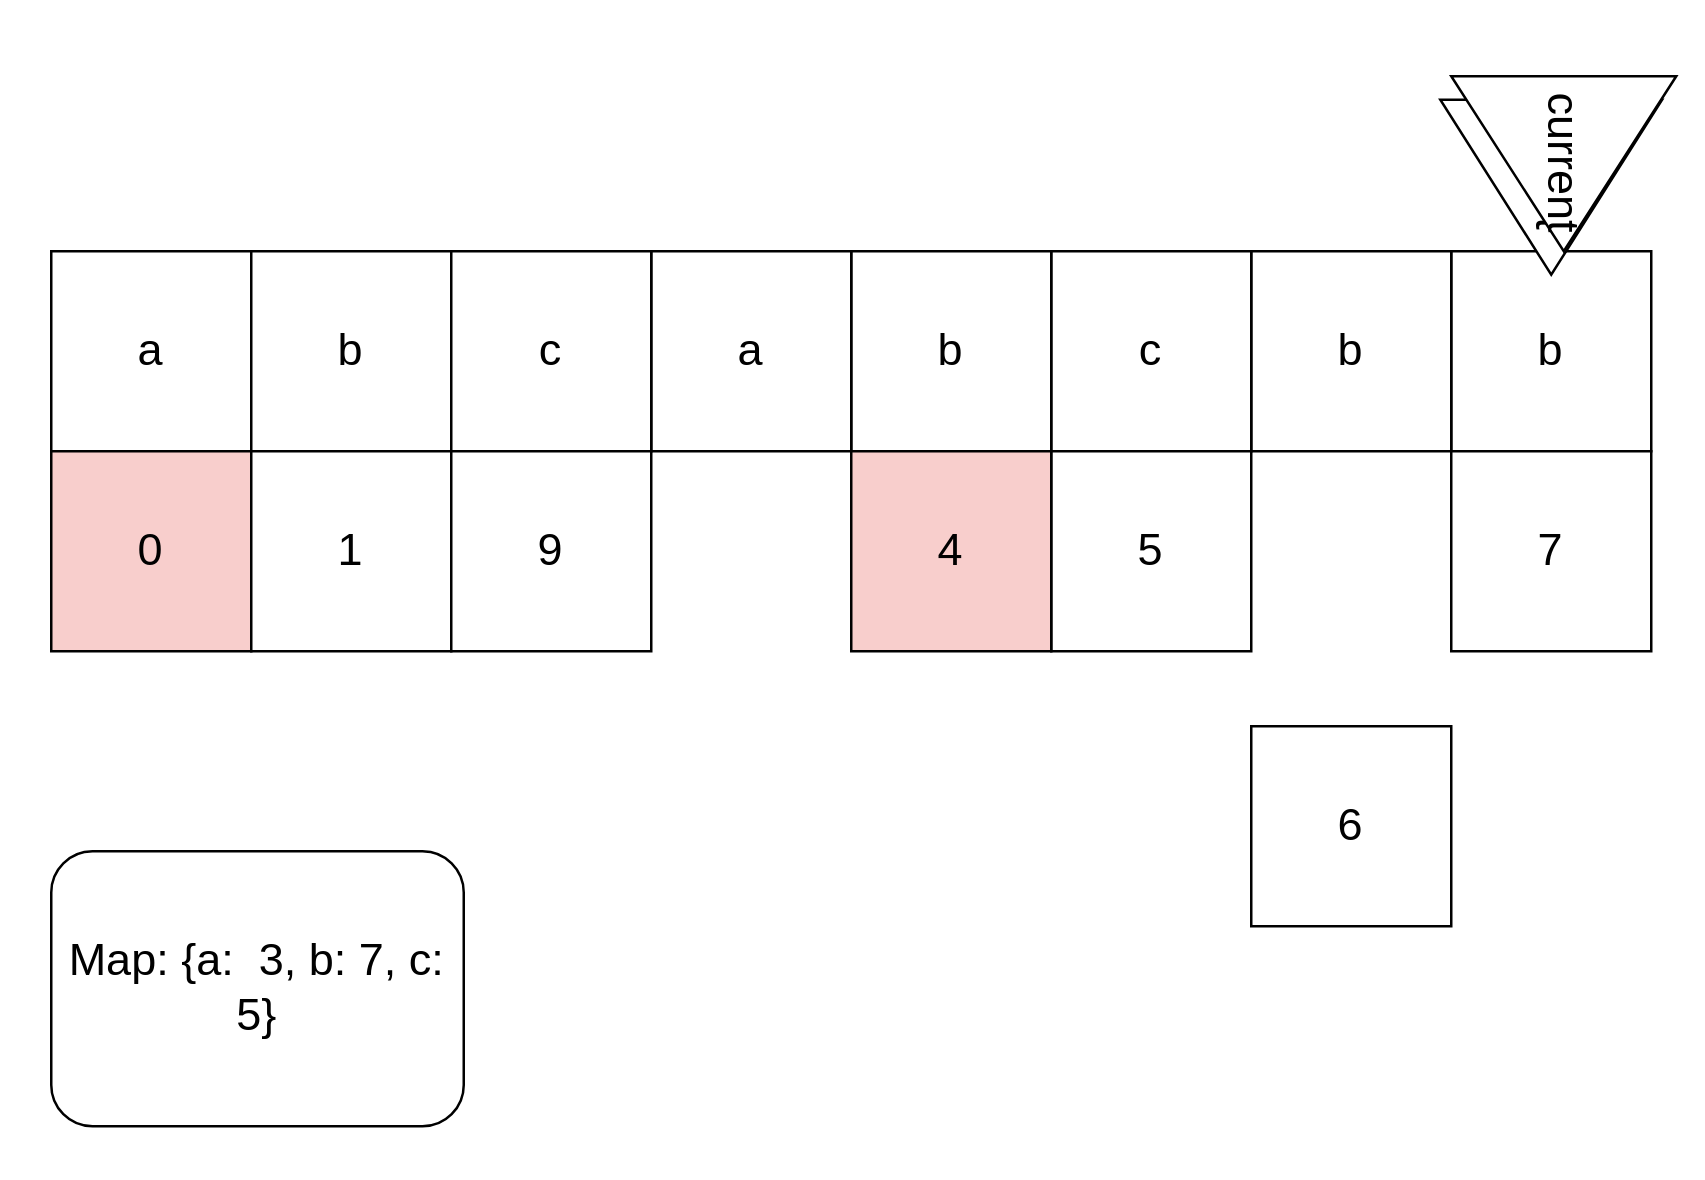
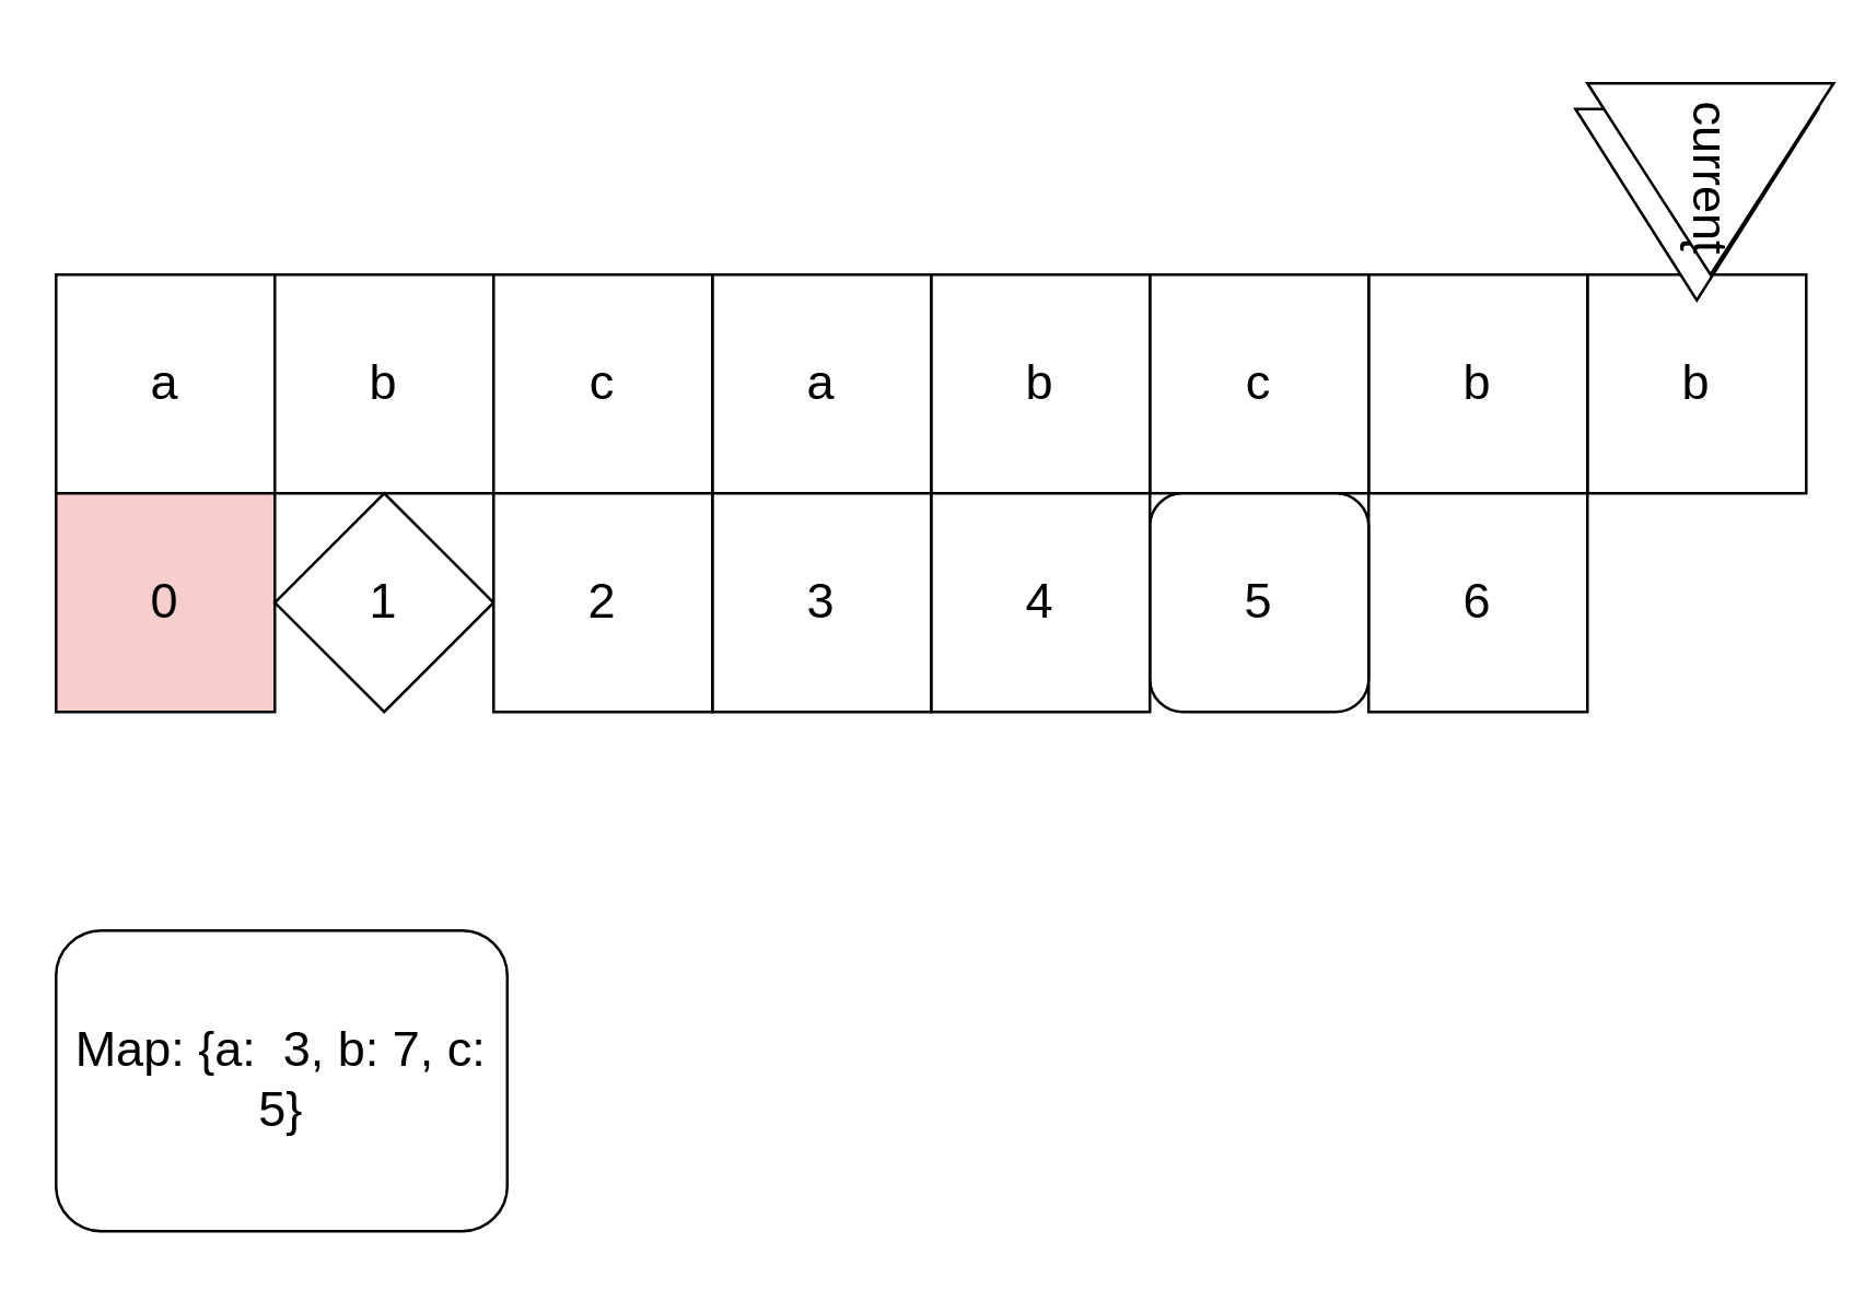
- <mxCell id="12" value="&lt;font style=&quot;font-size: 18px&quot;&gt;1&lt;/font&gt;" style="whiteSpace=wrap;html=1;aspect=fixed;" vertex="1" parent="1"><mxGeometry x="100" y="180" width="80" height="80" as="geometry" /></mxCell>
+ <mxCell id="12" value="&lt;font style=&quot;font-size: 18px&quot;&gt;1&lt;/font&gt;" style="rhombus;whiteSpace=wrap;html=1;aspect=fixed;" vertex="1" parent="1"><mxGeometry x="100" y="180" width="80" height="80" as="geometry" /></mxCell>
- <mxCell id="18" value="&lt;font style=&quot;font-size: 18px&quot;&gt;9&lt;/font&gt;" style="whiteSpace=wrap;html=1;aspect=fixed;" vertex="1" parent="1"><mxGeometry x="180" y="180" width="80" height="80" as="geometry" /></mxCell>
+ <mxCell id="18" value="&lt;font style=&quot;font-size: 18px&quot;&gt;2&lt;/font&gt;" style="whiteSpace=wrap;html=1;aspect=fixed;" vertex="1" parent="1"><mxGeometry x="180" y="180" width="80" height="80" as="geometry" /></mxCell>
+ <mxCell id="17" value="&lt;font style=&quot;font-size: 18px&quot;&gt;3&lt;/font&gt;" style="whiteSpace=wrap;html=1;aspect=fixed;" vertex="1" parent="1"><mxGeometry x="260" y="180" width="80" height="80" as="geometry" /></mxCell>
- <mxCell id="16" value="&lt;font style=&quot;font-size: 18px&quot;&gt;4&lt;/font&gt;" style="whiteSpace=wrap;html=1;aspect=fixed;fillColor=#f8cecc;" vertex="1" parent="1"><mxGeometry x="340" y="180" width="80" height="80" as="geometry" /></mxCell>
+ <mxCell id="16" value="&lt;font style=&quot;font-size: 18px&quot;&gt;4&lt;/font&gt;" style="whiteSpace=wrap;html=1;aspect=fixed;" vertex="1" parent="1"><mxGeometry x="340" y="180" width="80" height="80" as="geometry" /></mxCell>
- <mxCell id="15" value="&lt;font style=&quot;font-size: 18px&quot;&gt;5&lt;/font&gt;" style="whiteSpace=wrap;html=1;aspect=fixed;" vertex="1" parent="1"><mxGeometry x="420" y="180" width="80" height="80" as="geometry" /></mxCell>
+ <mxCell id="15" value="&lt;font style=&quot;font-size: 18px&quot;&gt;5&lt;/font&gt;" style="whiteSpace=wrap;html=1;aspect=fixed;rounded=1;" vertex="1" parent="1"><mxGeometry x="420" y="180" width="80" height="80" as="geometry" /></mxCell>
- <mxCell id="13" value="&lt;font style=&quot;font-size: 18px&quot;&gt;7&lt;/font&gt;" style="whiteSpace=wrap;html=1;aspect=fixed;" vertex="1" parent="1"><mxGeometry x="580" y="180" width="80" height="80" as="geometry" /></mxCell>
- <mxCell id="14" value="&lt;font style=&quot;font-size: 18px&quot;&gt;6&lt;/font&gt;" style="whiteSpace=wrap;html=1;aspect=fixed;" vertex="1" parent="1"><mxGeometry x="500" y="290" width="80" height="80" as="geometry" /></mxCell>
+ <mxCell id="14" value="&lt;font style=&quot;font-size: 18px&quot;&gt;6&lt;/font&gt;" style="whiteSpace=wrap;html=1;aspect=fixed;" vertex="1" parent="1"><mxGeometry x="500" y="180" width="80" height="80" as="geometry" /></mxCell>
